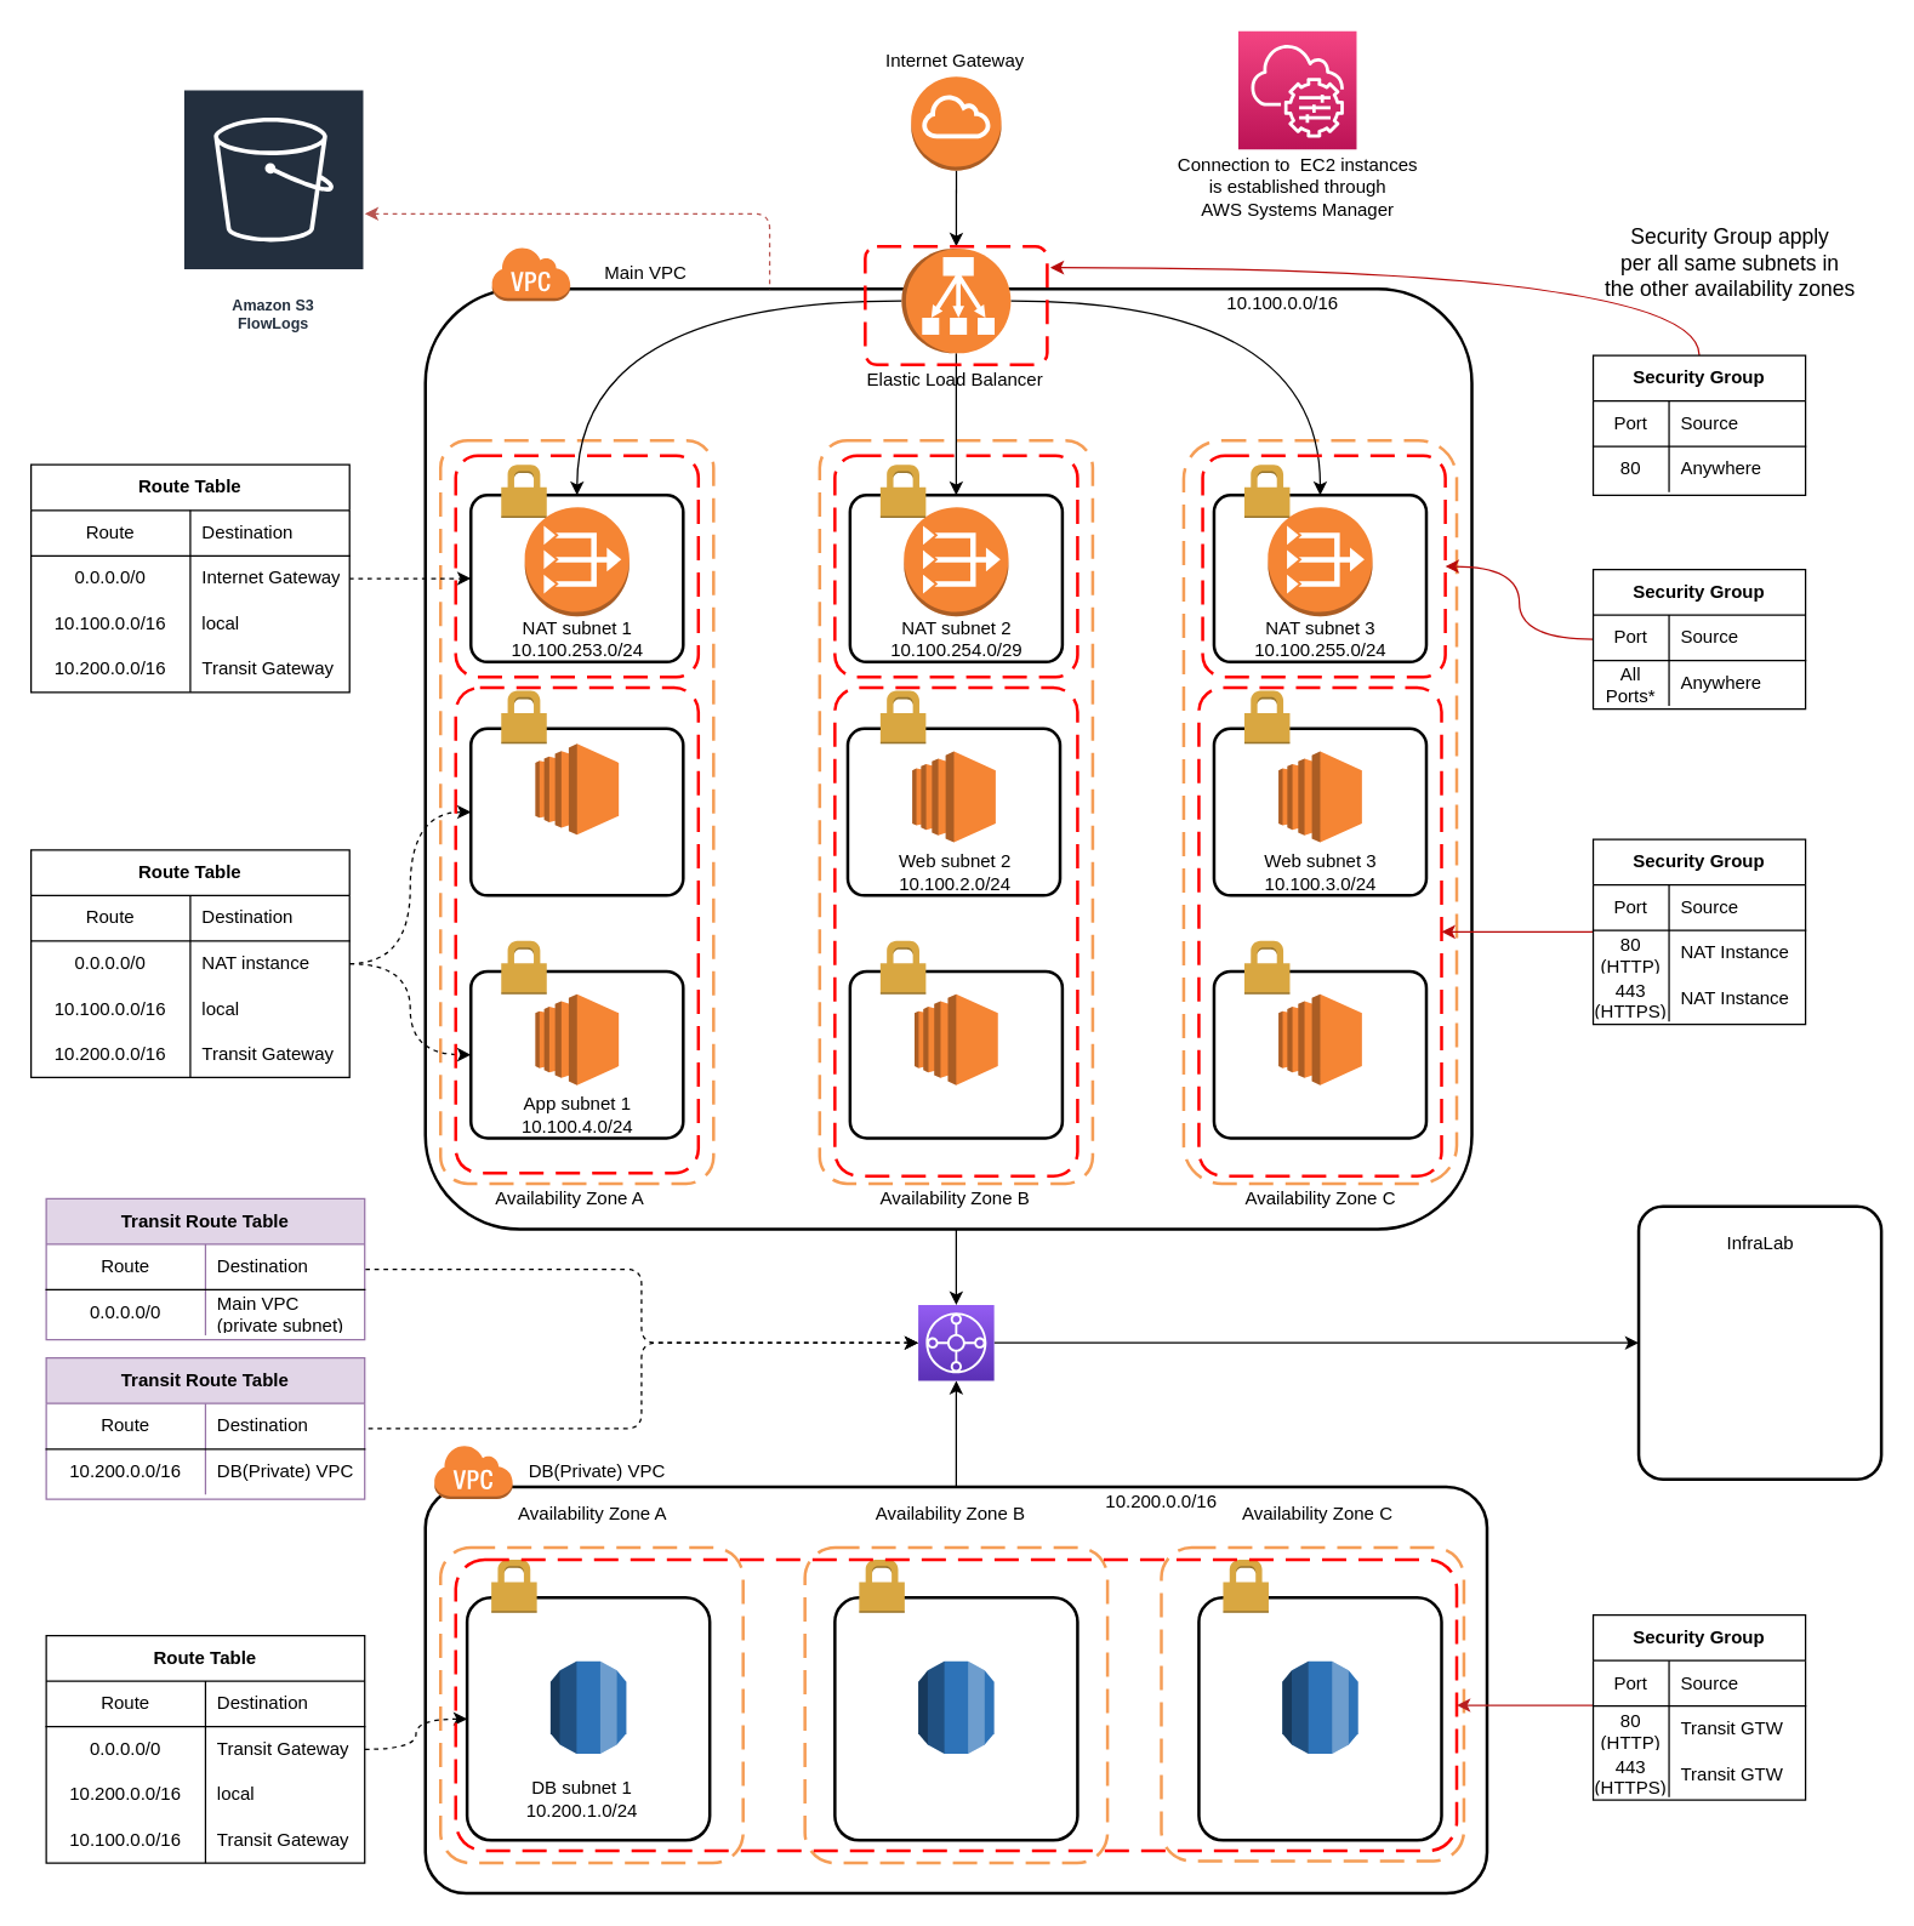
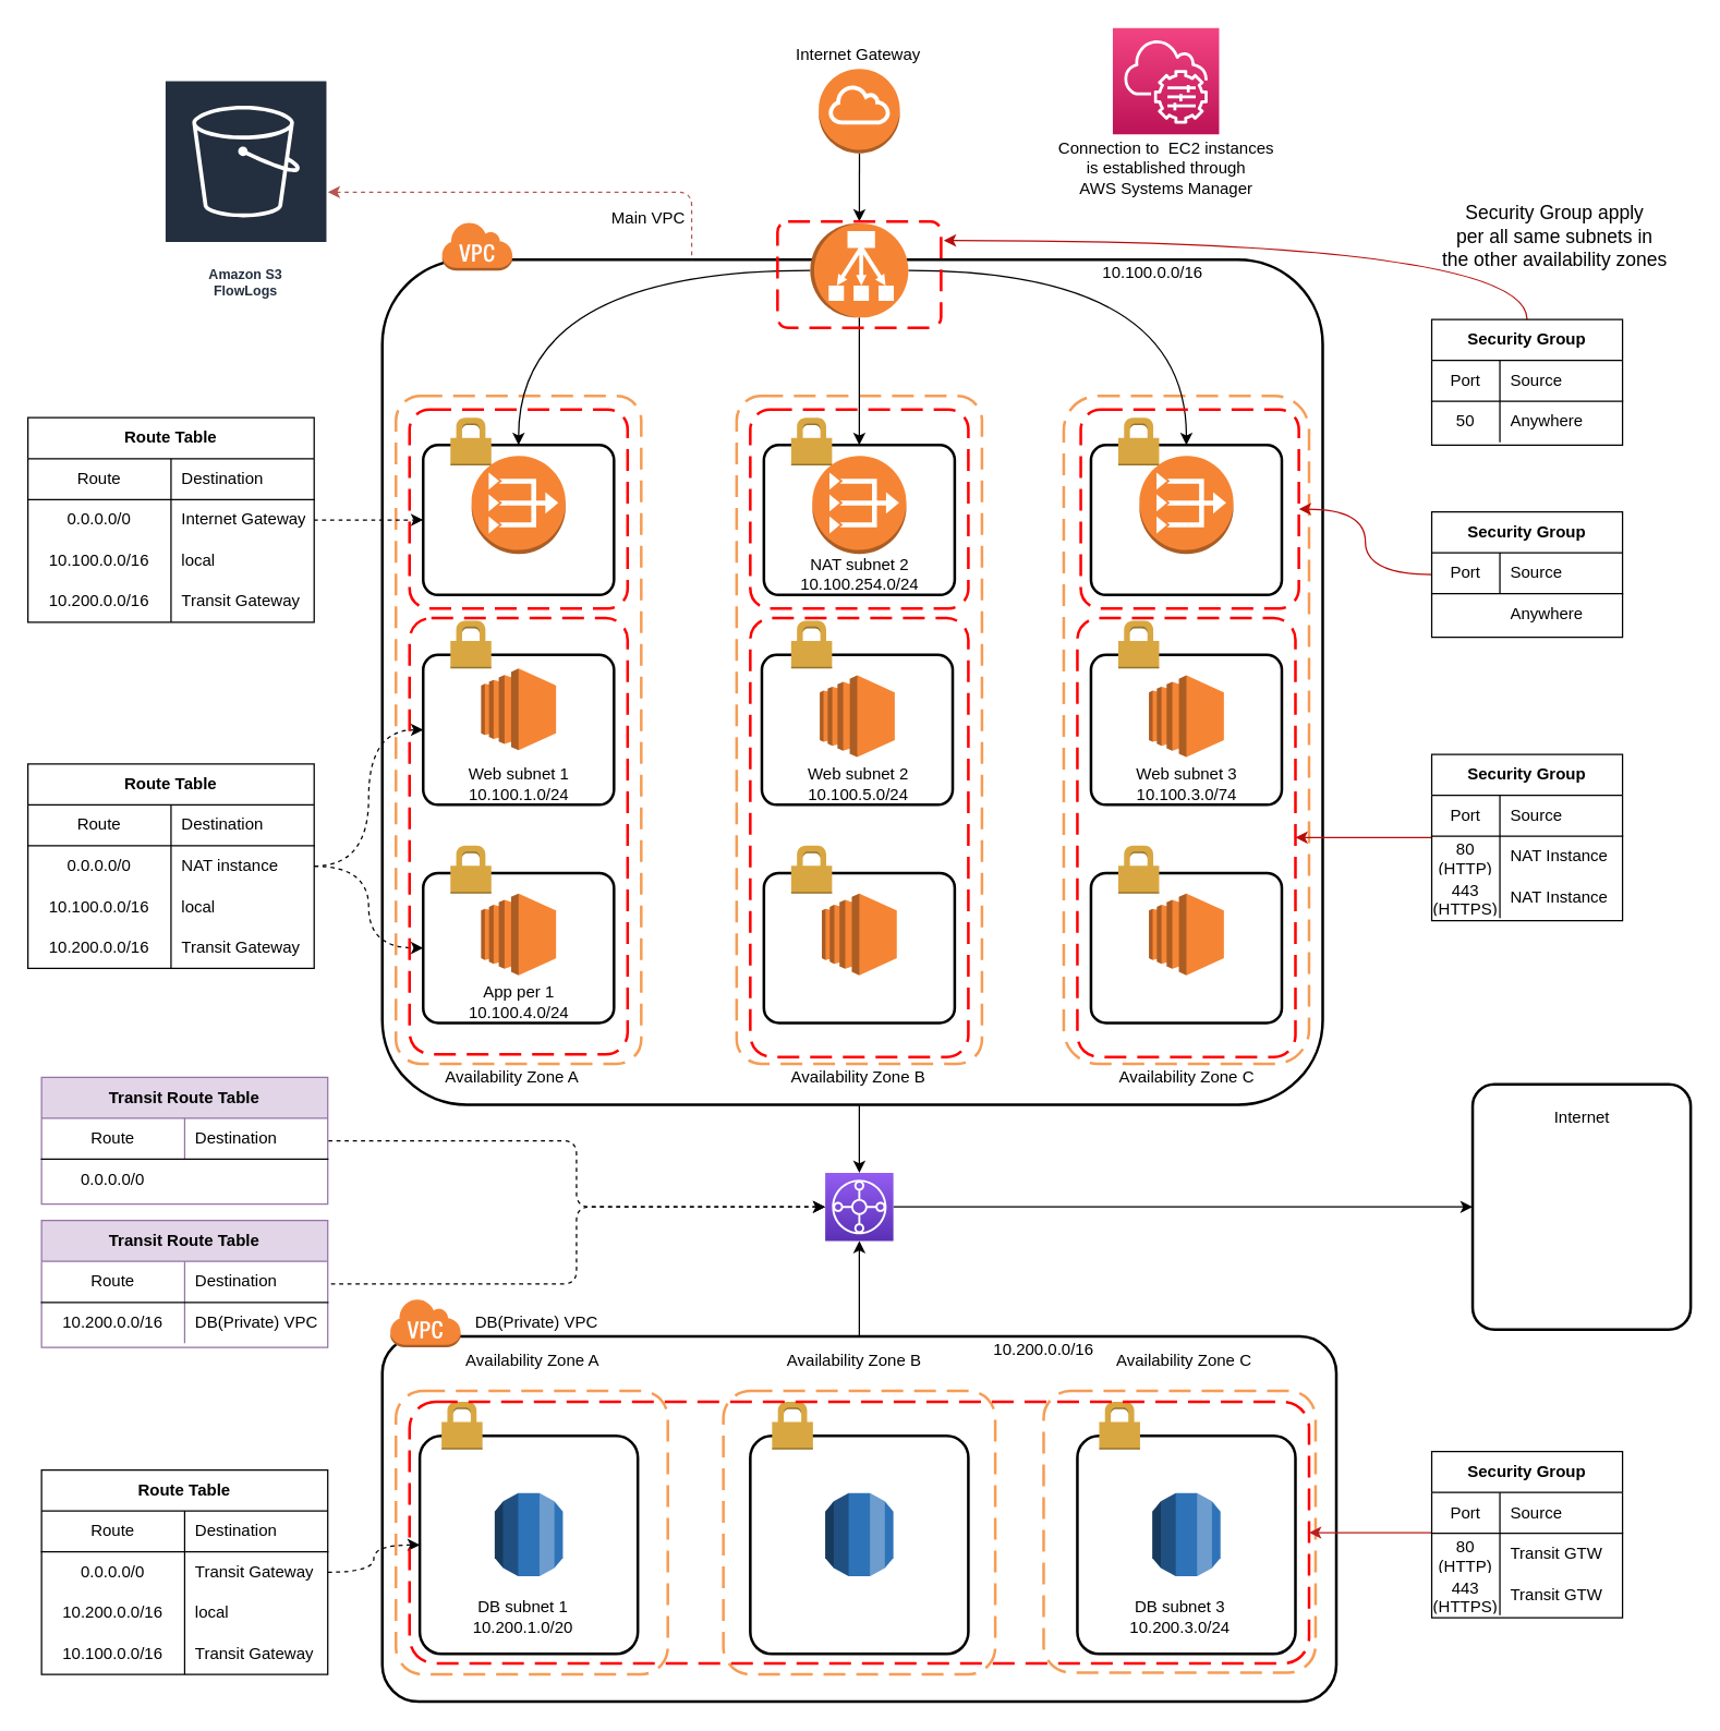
- <mxCell id="18" value="Main VPC" style="text;html=1;align=center;verticalAlign=middle;resizable=0;points=[];autosize=1;" parent="1" vertex="1"><mxGeometry x="390" y="170" width="70" height="20" as="geometry" /></mxCell>
+ <mxCell id="18" value="Main VPC" style="text;html=1;align=center;verticalAlign=middle;resizable=0;points=[];autosize=1;" parent="1" vertex="1"><mxGeometry x="440" y="150" width="70" height="20" as="geometry" /></mxCell>
- <mxCell id="133" value="Elastic Load Balancer" style="text;html=1;align=center;verticalAlign=middle;resizable=0;points=[];autosize=1;" parent="1" vertex="1"><mxGeometry x="563.5" width="130" height="20" as="geometry" y="240" /></mxCell>
- <mxCell id="166" value="80" style="shape=partialRectangle;html=1;whiteSpace=wrap;connectable=0;fillColor=none;top=0;left=0;bottom=0;right=0;overflow=hidden;" parent="165" vertex="1"><mxGeometry width="50" height="30" as="geometry" /></mxCell>
+ <mxCell id="166" value="50" style="shape=partialRectangle;html=1;whiteSpace=wrap;connectable=0;fillColor=none;top=0;left=0;bottom=0;right=0;overflow=hidden;" parent="165" vertex="1"><mxGeometry width="50" height="30" as="geometry" /></mxCell>
- <mxCell id="57" value="NAT subnet 1&lt;br&gt;10.100.253.0/24" style="text;html=1;align=center;verticalAlign=middle;resizable=0;points=[];autosize=1;" parent="1" vertex="1"><mxGeometry x="330" y="406" width="100" height="30" as="geometry" /></mxCell>
- <mxCell id="53" value="NAT subnet 2&lt;br&gt;10.100.254.0/29" style="text;html=1;align=center;verticalAlign=middle;resizable=0;points=[];autosize=1;" parent="1" vertex="1"><mxGeometry x="580" y="406" width="100" height="30" as="geometry" /></mxCell>
+ <mxCell id="53" value="NAT subnet 2&lt;br&gt;10.100.254.0/24" style="text;html=1;align=center;verticalAlign=middle;resizable=0;points=[];autosize=1;" parent="1" vertex="1"><mxGeometry x="580" y="406" width="100" height="30" as="geometry" /></mxCell>
- <mxCell id="55" value="NAT subnet 3&lt;br&gt;10.100.255.0/24" style="text;html=1;align=center;verticalAlign=middle;resizable=0;points=[];autosize=1;" parent="1" vertex="1"><mxGeometry x="820" y="406" width="100" height="30" as="geometry" /></mxCell>
- <mxCell id="146" value="All Ports*" style="shape=partialRectangle;html=1;whiteSpace=wrap;connectable=0;fillColor=none;top=0;left=0;bottom=0;right=0;overflow=hidden;" parent="145" vertex="1"><mxGeometry width="50" height="30" as="geometry" /></mxCell>
+ <mxCell id="19" value="Web subnet 1&lt;br&gt;10.100.1.0/24" style="text;html=1;align=center;verticalAlign=middle;resizable=0;points=[];autosize=1;" parent="1" vertex="1"><mxGeometry x="335" y="560" width="90" height="30" as="geometry" /></mxCell>
- <mxCell id="26" value="Web subnet 2&lt;br&gt;10.100.2.0/24" style="text;html=1;align=center;verticalAlign=middle;resizable=0;points=[];autosize=1;" parent="1" vertex="1"><mxGeometry x="583.5" y="560" width="90" height="30" as="geometry" /></mxCell>
+ <mxCell id="26" value="Web subnet 2&lt;br&gt;10.100.5.0/24" style="text;html=1;align=center;verticalAlign=middle;resizable=0;points=[];autosize=1;" parent="1" vertex="1"><mxGeometry x="583.5" y="560" width="90" height="30" as="geometry" /></mxCell>
- <mxCell id="30" value="Web subnet 3&lt;br&gt;10.100.3.0/24" style="text;html=1;align=center;verticalAlign=middle;resizable=0;points=[];autosize=1;" parent="1" vertex="1"><mxGeometry x="825" y="560" width="90" height="30" as="geometry" /></mxCell>
+ <mxCell id="30" value="Web subnet 3&lt;br&gt;10.100.3.0/74" style="text;html=1;align=center;verticalAlign=middle;resizable=0;points=[];autosize=1;" parent="1" vertex="1"><mxGeometry x="825" y="560" width="90" height="30" as="geometry" /></mxCell>
- <mxCell id="34" value="App subnet 1&lt;br&gt;10.100.4.0/24" style="text;html=1;align=center;verticalAlign=middle;resizable=0;points=[];autosize=1;" parent="1" vertex="1"><mxGeometry x="335" y="720" width="90" height="30" as="geometry" /></mxCell>
+ <mxCell id="34" value="App per 1&lt;br&gt;10.100.4.0/24" style="text;html=1;align=center;verticalAlign=middle;resizable=0;points=[];autosize=1;" parent="1" vertex="1"><mxGeometry x="335" y="720" width="90" height="30" as="geometry" /></mxCell>
- <mxCell id="51" value="InfraLab" style="text;html=1;align=center;verticalAlign=middle;resizable=0;points=[];autosize=1;" parent="1" vertex="1"><mxGeometry x="1130" y="810" width="60" height="20" as="geometry" /></mxCell>
+ <mxCell id="51" value="Internet" style="text;html=1;align=center;verticalAlign=middle;resizable=0;points=[];autosize=1;" parent="1" vertex="1"><mxGeometry x="1130" y="810" width="60" height="20" as="geometry" /></mxCell>
- <mxCell id="96" value="Main VPC (private subnet)" style="shape=partialRectangle;html=1;whiteSpace=wrap;connectable=0;fillColor=none;top=0;left=0;bottom=0;right=0;align=left;spacingLeft=6;overflow=hidden;" parent="94" vertex="1"><mxGeometry x="105" width="105" height="30" as="geometry" /></mxCell>
- <mxCell id="63" value="DB subnet 1&lt;br&gt;10.200.1.0/24" style="text;html=1;align=center;verticalAlign=middle;resizable=0;points=[];autosize=1;" parent="1" vertex="1"><mxGeometry x="337.5" y="1170.5" width="90" height="30" as="geometry" /></mxCell>
+ <mxCell id="63" value="DB subnet 1&lt;br&gt;10.200.1.0/20" style="text;html=1;align=center;verticalAlign=middle;resizable=0;points=[];autosize=1;" parent="1" vertex="1"><mxGeometry x="337.5" y="1170.5" width="90" height="30" as="geometry" /></mxCell>
+ <mxCell id="70" value="DB subnet 3&lt;br&gt;10.200.3.0/24" style="text;html=1;align=center;verticalAlign=middle;resizable=0;points=[];autosize=1;" parent="1" vertex="1"><mxGeometry x="820" y="1170.5" width="90" height="30" as="geometry" /></mxCell>
